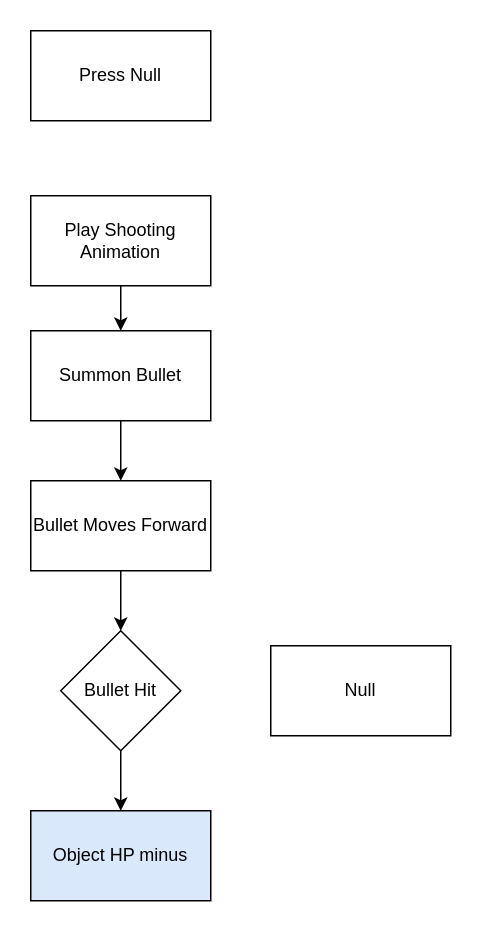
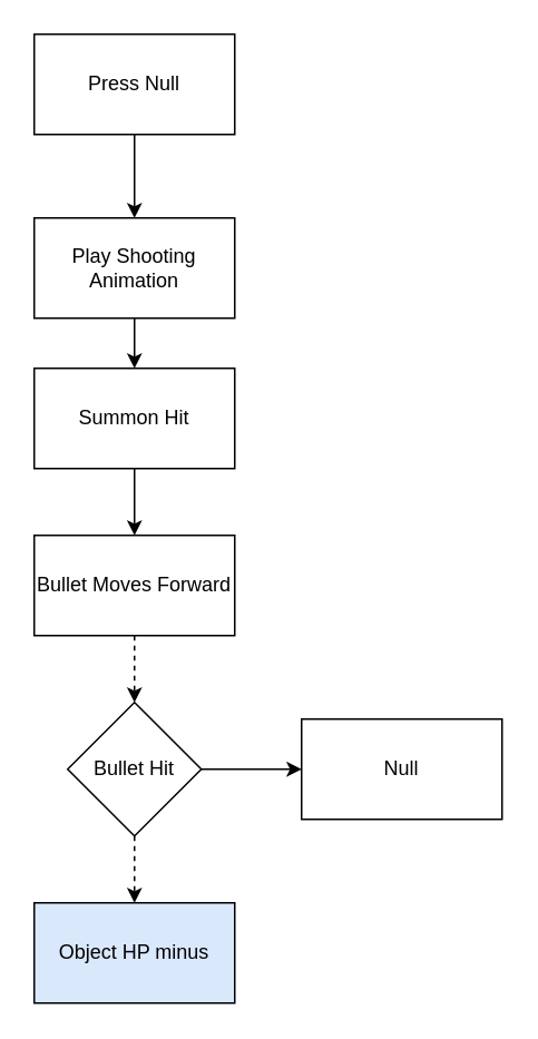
+ <mxCell id="2" value="" style="edgeStyle=orthogonalEdgeStyle;rounded=0;orthogonalLoop=1;jettySize=auto;html=1;" edge="1" parent="1" source="3" target="5"><mxGeometry relative="1" as="geometry" /></mxCell>
- <mxCell id="7" value="Summon Bullet" style="whiteSpace=wrap;html=1;rounded=0;" vertex="1" parent="1"><mxGeometry x="20" y="220" width="120" height="60" as="geometry" /></mxCell>
+ <mxCell id="7" value="Summon Hit" style="whiteSpace=wrap;html=1;rounded=0;" vertex="1" parent="1"><mxGeometry x="20" y="220" width="120" height="60" as="geometry" /></mxCell>
- <mxCell id="8" value="" style="edgeStyle=orthogonalEdgeStyle;rounded=0;orthogonalLoop=1;jettySize=auto;html=1;" edge="1" parent="1" source="9" target="12"><mxGeometry relative="1" as="geometry" /></mxCell>
+ <mxCell id="8" value="" style="edgeStyle=orthogonalEdgeStyle;rounded=0;orthogonalLoop=1;jettySize=auto;html=1;dashed=1;" edge="1" parent="1" source="9" target="12"><mxGeometry relative="1" as="geometry" /></mxCell>
+ <mxCell id="10" value="" style="edgeStyle=orthogonalEdgeStyle;rounded=0;orthogonalLoop=1;jettySize=auto;html=1;" edge="1" parent="1" source="12" target="13"><mxGeometry relative="1" as="geometry" /></mxCell>
- <mxCell id="11" value="" style="edgeStyle=orthogonalEdgeStyle;rounded=0;orthogonalLoop=1;jettySize=auto;html=1;" edge="1" parent="1" source="12" target="14"><mxGeometry relative="1" as="geometry" /></mxCell>
+ <mxCell id="11" value="" style="edgeStyle=orthogonalEdgeStyle;rounded=0;orthogonalLoop=1;jettySize=auto;html=1;dashed=1;" edge="1" parent="1" source="12" target="14"><mxGeometry relative="1" as="geometry" /></mxCell>
